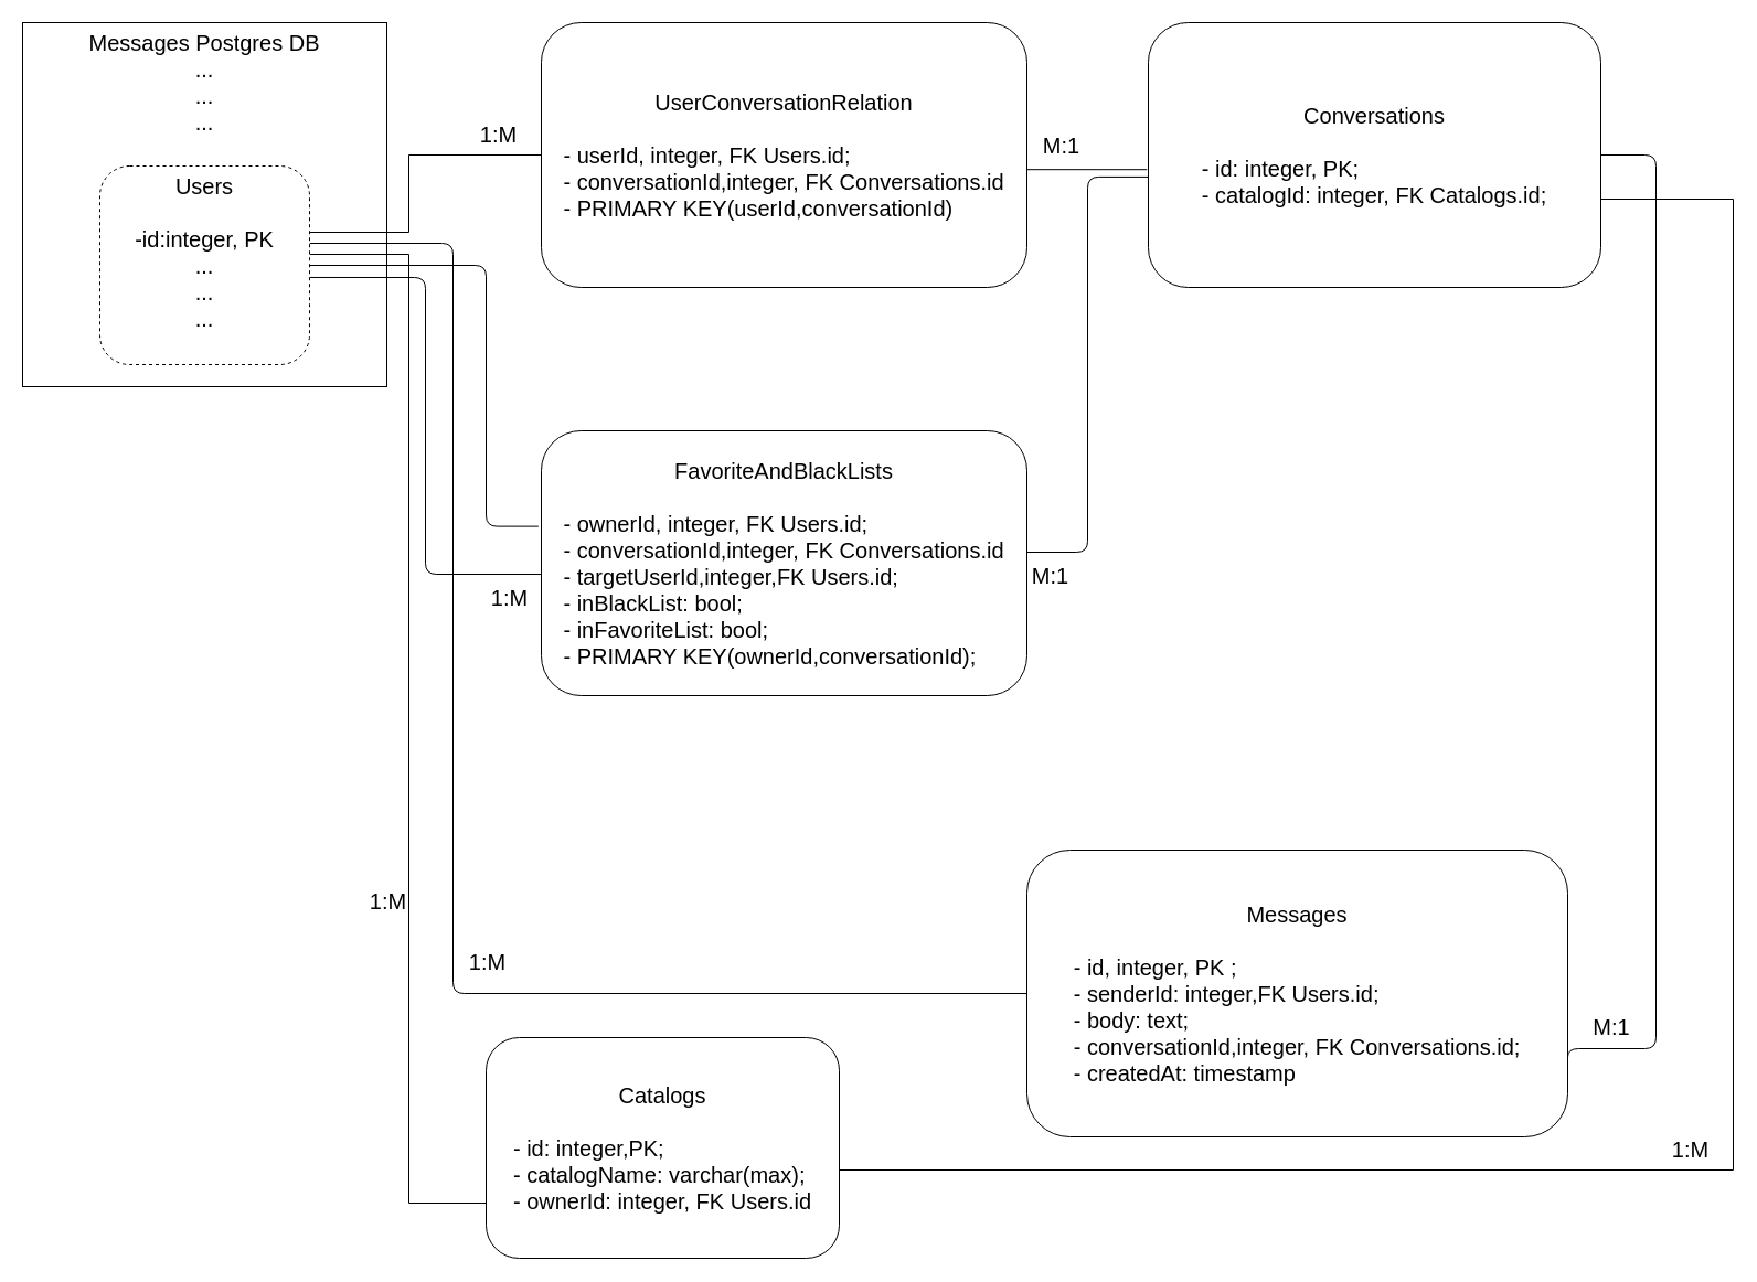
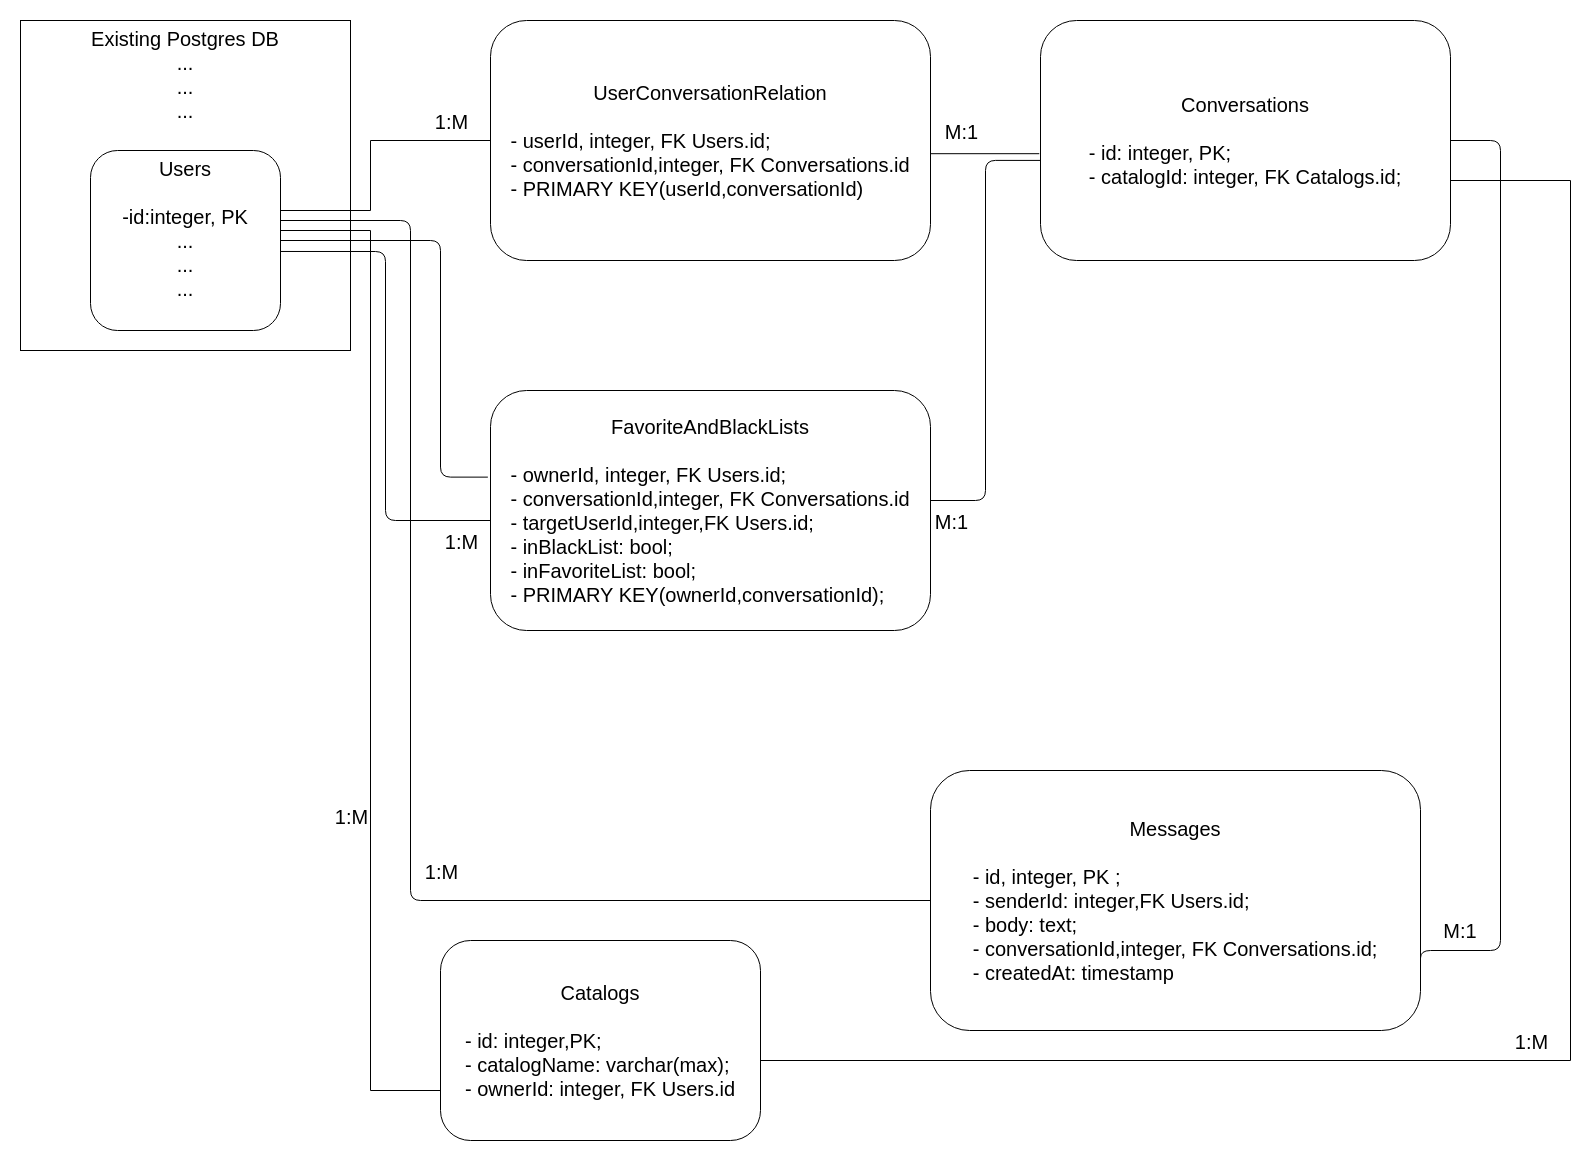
- <mxCell id="2" value="&lt;font style=&quot;font-size: 20px&quot;&gt;Messages Postgres DB&lt;br&gt;...&lt;br&gt;...&lt;br&gt;...&lt;br&gt;&lt;/font&gt;" style="whiteSpace=wrap;html=1;aspect=fixed;verticalAlign=top;" vertex="1" parent="1"><mxGeometry x="20" y="20" width="330" height="330" as="geometry" /></mxCell>
+ <mxCell id="2" value="&lt;font style=&quot;font-size: 20px&quot;&gt;Existing Postgres DB&lt;br&gt;...&lt;br&gt;...&lt;br&gt;...&lt;br&gt;&lt;/font&gt;" style="whiteSpace=wrap;html=1;aspect=fixed;verticalAlign=top;" vertex="1" parent="1"><mxGeometry x="20" y="20" width="330" height="330" as="geometry" /></mxCell>
- <mxCell id="13" value="&lt;font style=&quot;font-size: 20px&quot;&gt;Users&lt;br&gt;&lt;br&gt;-id:integer, PK&lt;br&gt;...&lt;br&gt;...&lt;br&gt;...&lt;br&gt;&lt;/font&gt;" style="rounded=1;whiteSpace=wrap;html=1;verticalAlign=top;dashed=1;" vertex="1" parent="1"><mxGeometry x="90" y="150" width="190" height="180" as="geometry" /></mxCell>
+ <mxCell id="13" value="&lt;font style=&quot;font-size: 20px&quot;&gt;Users&lt;br&gt;&lt;br&gt;-id:integer, PK&lt;br&gt;...&lt;br&gt;...&lt;br&gt;...&lt;br&gt;&lt;/font&gt;" style="rounded=1;whiteSpace=wrap;html=1;verticalAlign=top;" vertex="1" parent="1"><mxGeometry x="90" y="150" width="190" height="180" as="geometry" /></mxCell>
